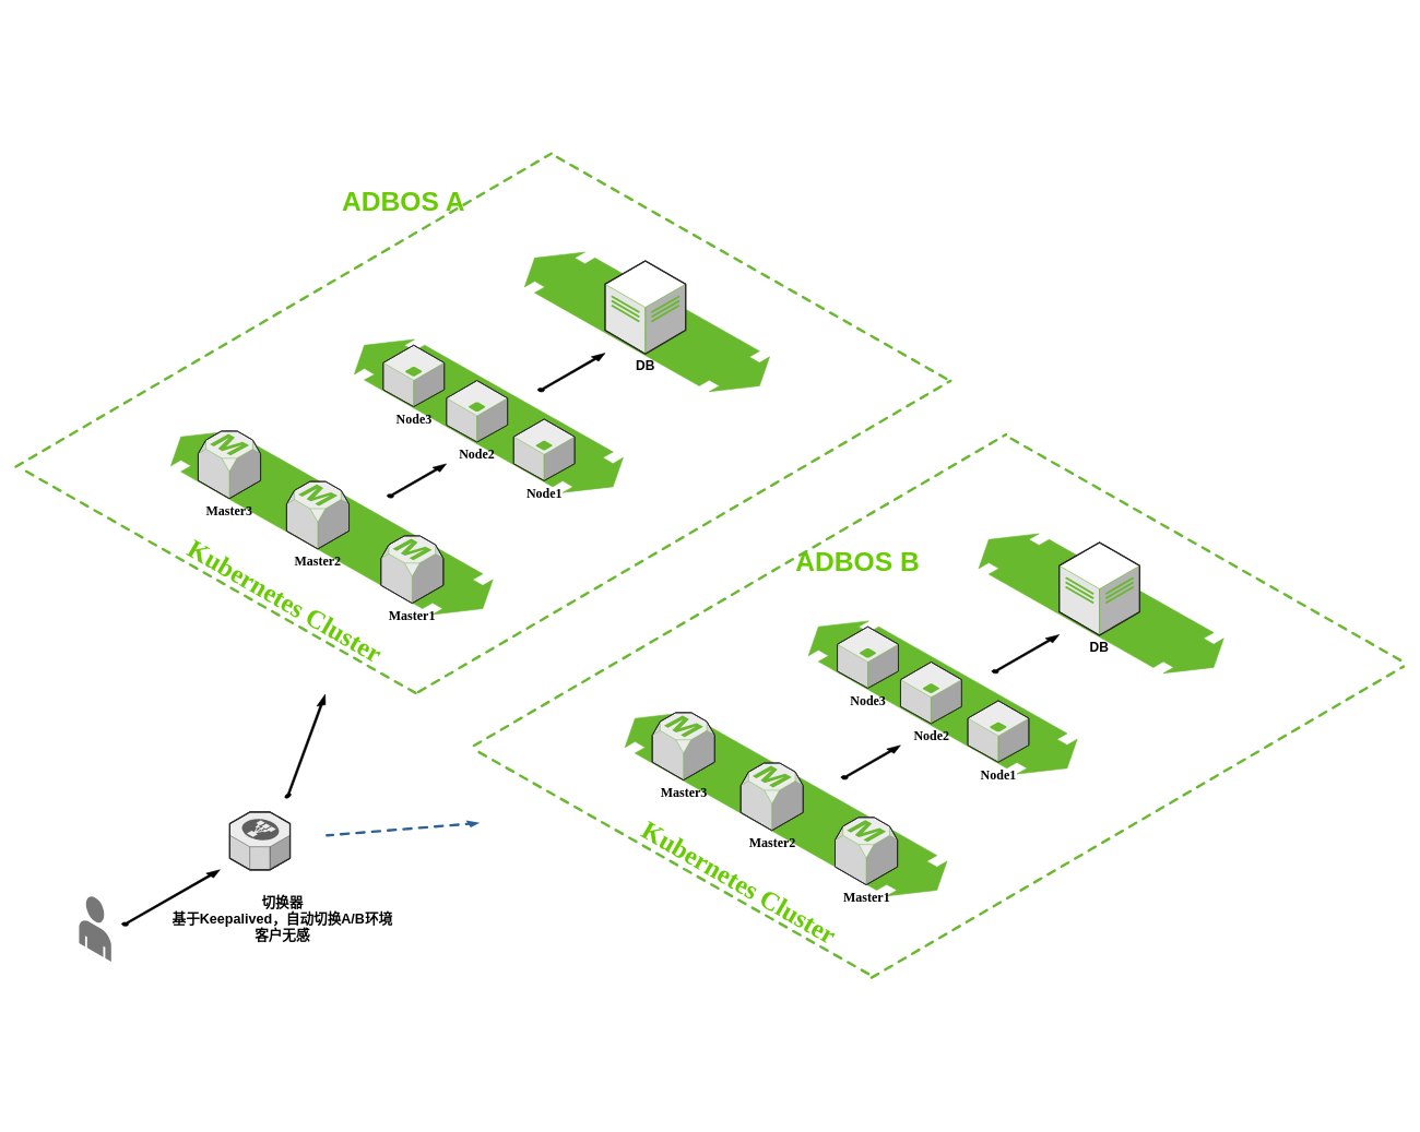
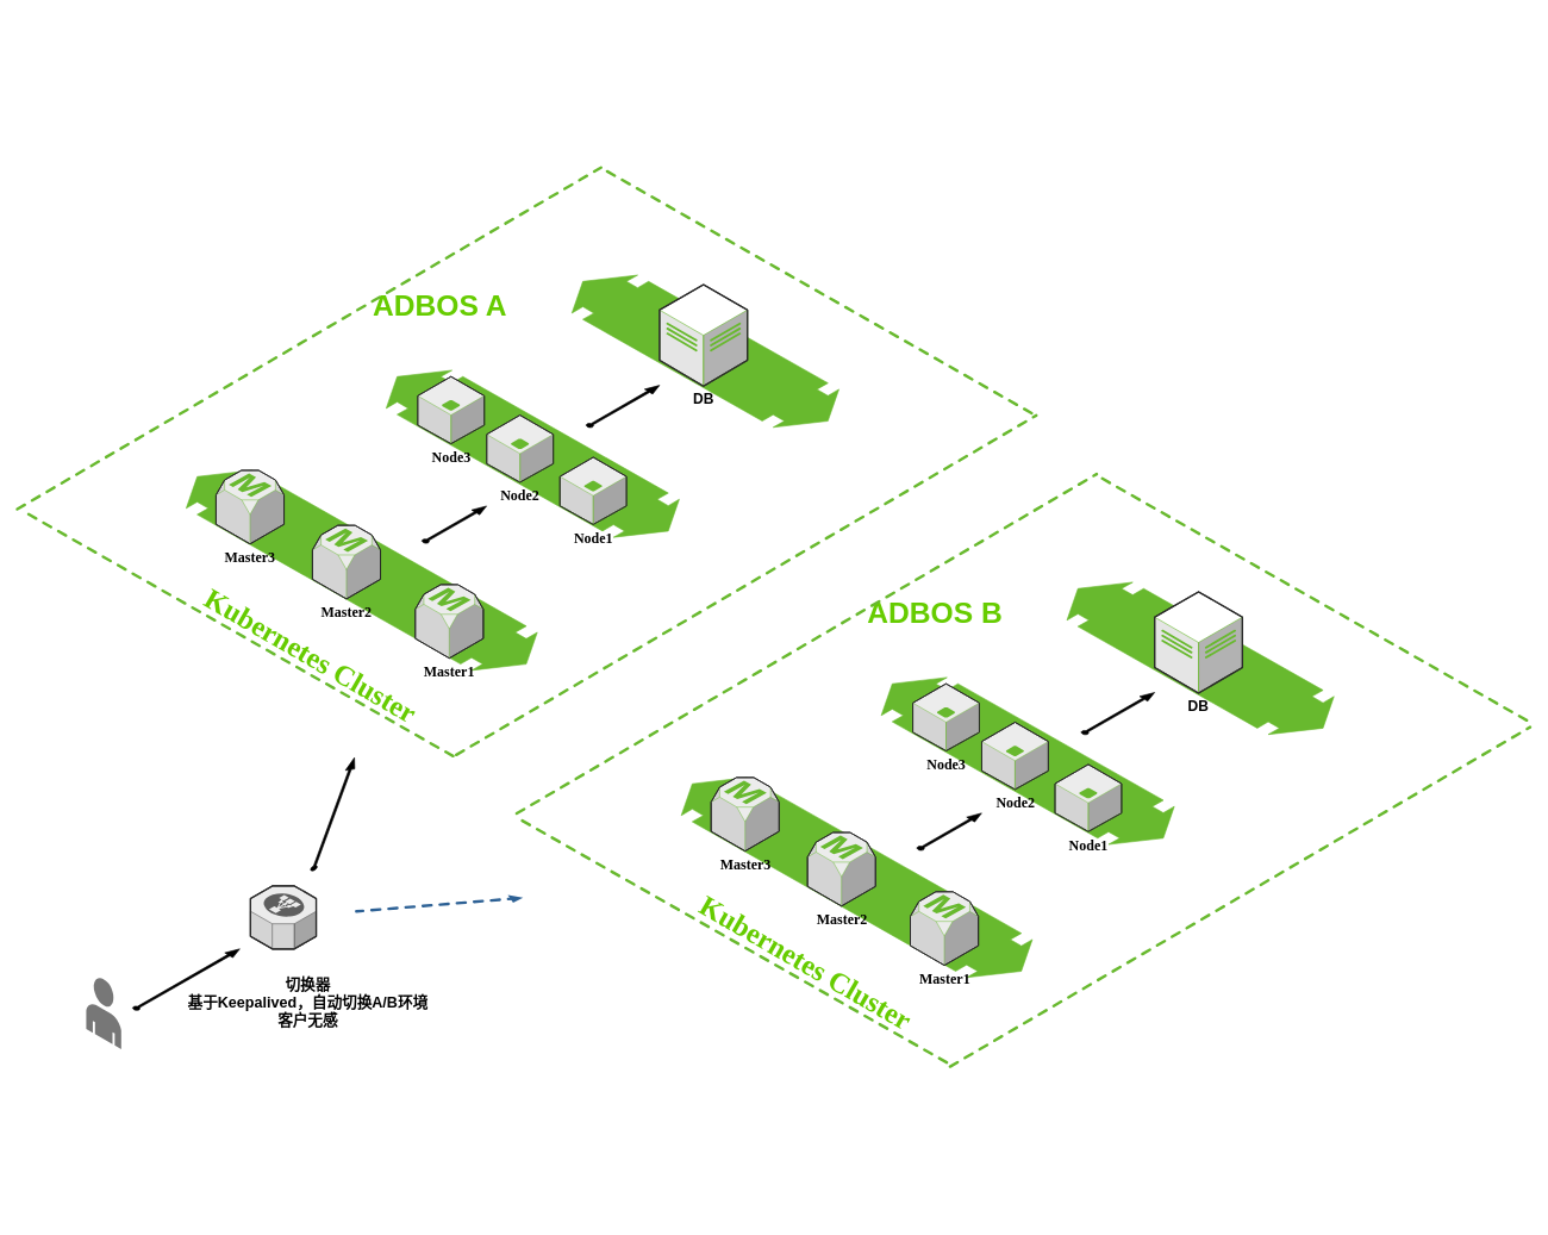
- <mxCell id="21" value="ADBOS A" style="text;html=1;align=center;verticalAlign=middle;resizable=0;points=[];autosize=1;strokeColor=none;fillColor=none;fontStyle=1;fontSize=41;fontColor=#66CC00;" vertex="1" parent="1"><mxGeometry x="510" y="60" width="210" height="60" as="geometry" /></mxCell>
+ <mxCell id="21" value="ADBOS A" style="text;html=1;align=center;verticalAlign=middle;resizable=0;points=[];autosize=1;strokeColor=none;fillColor=none;fontStyle=1;fontSize=41;fontColor=#66CC00;" vertex="1" parent="1"><mxGeometry x="510" y="180" width="210" height="60" as="geometry" /></mxCell>
